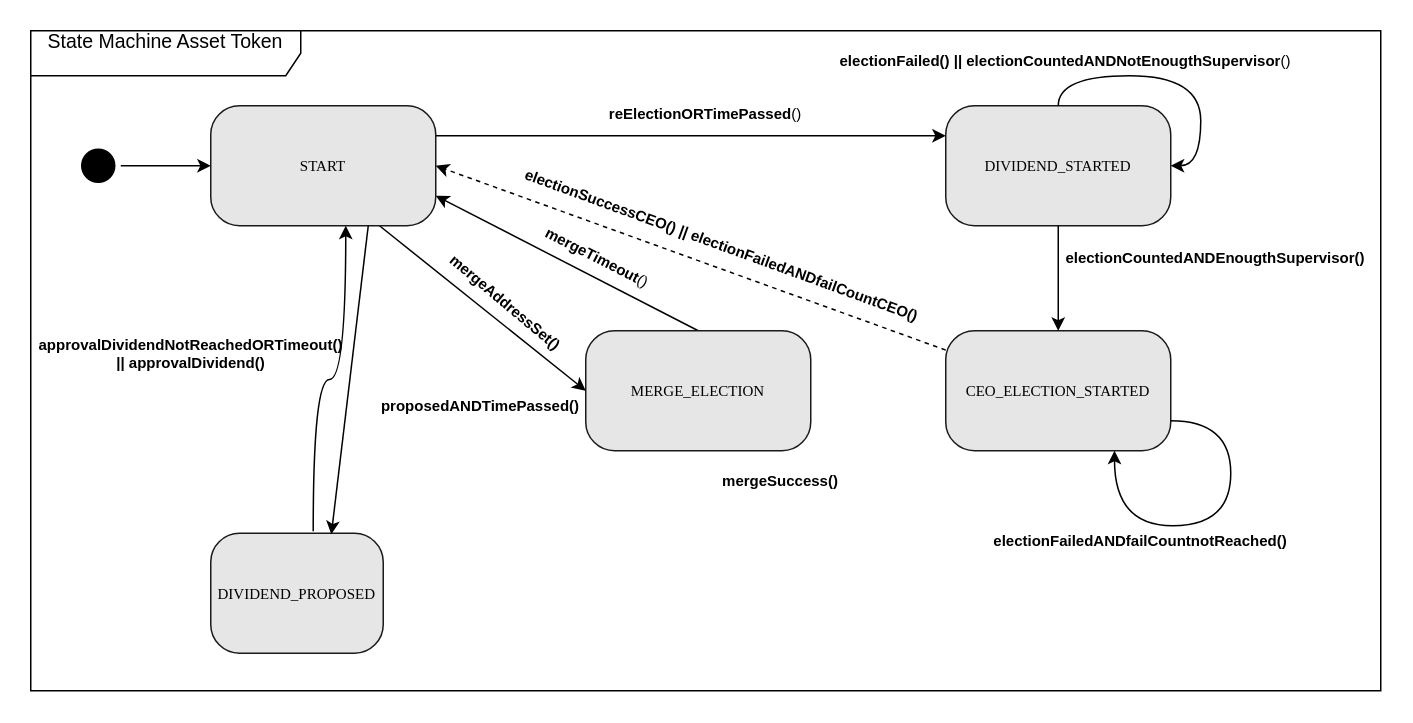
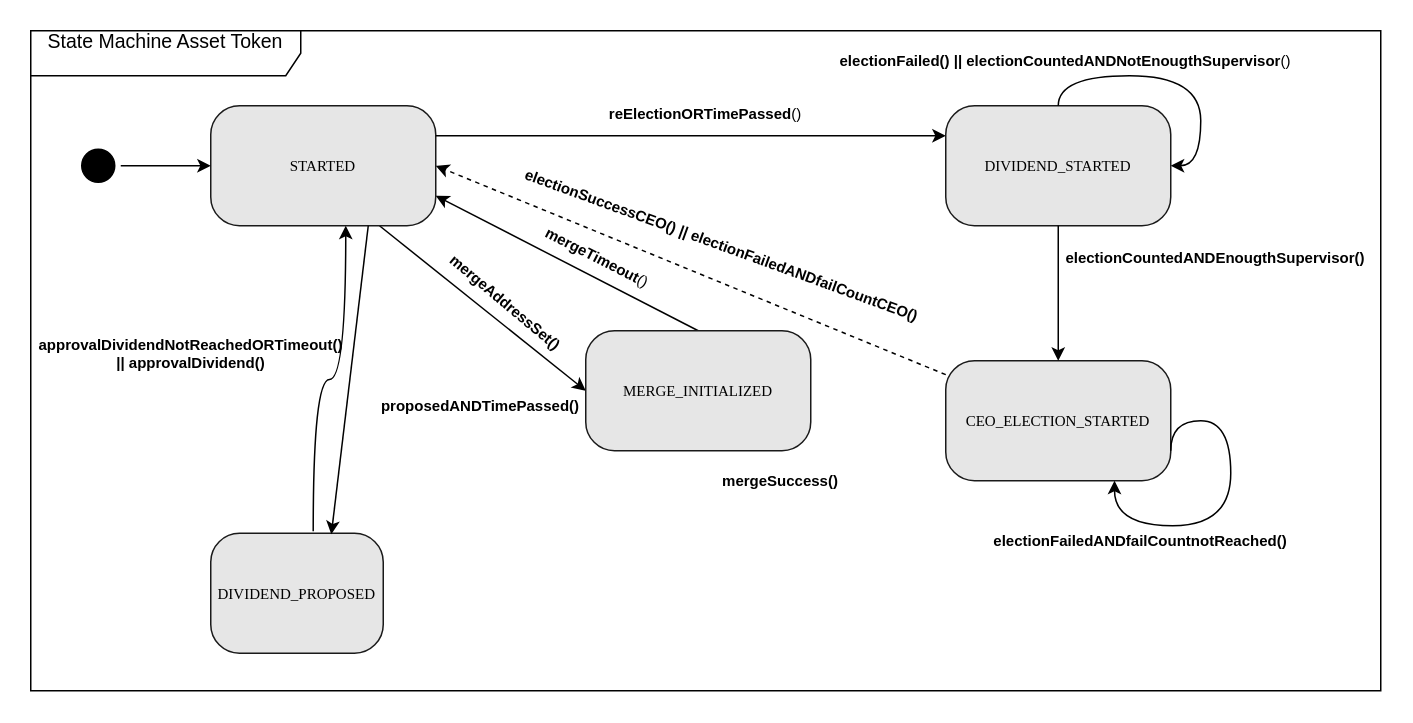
- <mxCell id="5" value="&lt;font style=&quot;font-size: 10px&quot;&gt;START&lt;/font&gt;" style="whiteSpace=wrap;html=1;arcSize=24;shadow=0;comic=0;labelBackgroundColor=none;fontFamily=Verdana;fontSize=12;fontColor=#000000;align=center;fillColor=#E6E6E6;strokeColor=#1A1A1A;rounded=1;" parent="1" vertex="1"><mxGeometry x="140" y="70" width="150" height="80" as="geometry" /></mxCell>
+ <mxCell id="5" value="&lt;font style=&quot;font-size: 10px&quot;&gt;STARTED&lt;/font&gt;" style="whiteSpace=wrap;html=1;arcSize=24;shadow=0;comic=0;labelBackgroundColor=none;fontFamily=Verdana;fontSize=12;fontColor=#000000;align=center;fillColor=#E6E6E6;strokeColor=#1A1A1A;rounded=1;" parent="1" vertex="1"><mxGeometry x="140" y="70" width="150" height="80" as="geometry" /></mxCell>
- <mxCell id="15" value="&lt;font style=&quot;font-size: 10px&quot;&gt;MERGE_ELECTION&lt;/font&gt;" style="whiteSpace=wrap;html=1;arcSize=24;shadow=0;comic=0;labelBackgroundColor=none;fontFamily=Verdana;fontSize=12;fontColor=#000000;align=center;fillColor=#E6E6E6;strokeColor=#1A1A1A;rounded=1;" parent="1" vertex="1"><mxGeometry x="390" y="220" width="150" height="80" as="geometry" /></mxCell>
+ <mxCell id="15" value="&lt;font style=&quot;font-size: 10px&quot;&gt;MERGE_INITIALIZED&lt;/font&gt;" style="whiteSpace=wrap;html=1;arcSize=24;shadow=0;comic=0;labelBackgroundColor=none;fontFamily=Verdana;fontSize=12;fontColor=#000000;align=center;fillColor=#E6E6E6;strokeColor=#1A1A1A;rounded=1;" parent="1" vertex="1"><mxGeometry x="390" y="220" width="150" height="80" as="geometry" /></mxCell>
- <mxCell id="9" value="&lt;font style=&quot;font-size: 10px&quot;&gt;CEO_ELECTION_STARTED&lt;/font&gt;" style="whiteSpace=wrap;html=1;arcSize=24;shadow=0;comic=0;labelBackgroundColor=none;fontFamily=Verdana;fontSize=12;fontColor=#000000;align=center;fillColor=#E6E6E6;strokeColor=#1A1A1A;rounded=1;" parent="1" vertex="1"><mxGeometry x="630" y="220" width="150" height="80" as="geometry" /></mxCell>
+ <mxCell id="9" value="&lt;font style=&quot;font-size: 10px&quot;&gt;CEO_ELECTION_STARTED&lt;/font&gt;" style="whiteSpace=wrap;html=1;arcSize=24;shadow=0;comic=0;labelBackgroundColor=none;fontFamily=Verdana;fontSize=12;fontColor=#000000;align=center;fillColor=#E6E6E6;strokeColor=#1A1A1A;rounded=1;" parent="1" vertex="1"><mxGeometry x="630" y="240" width="150" height="80" as="geometry" /></mxCell>
